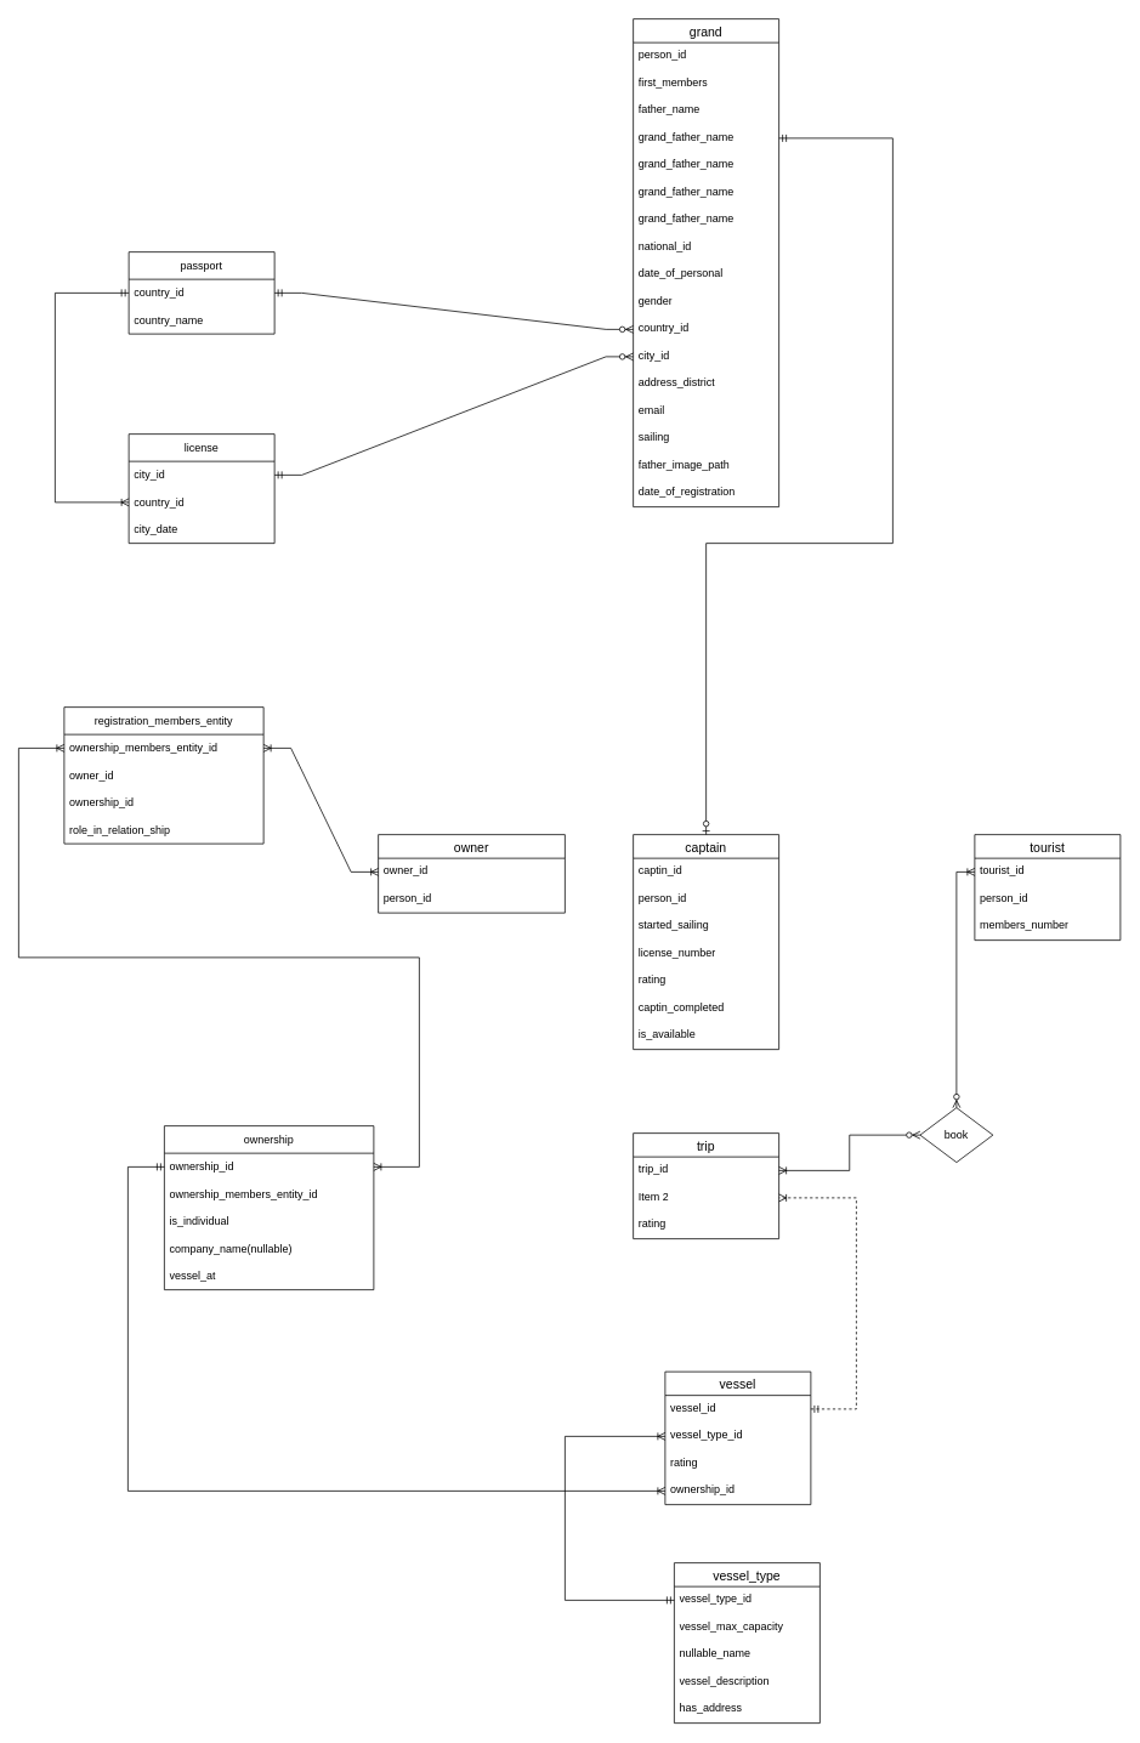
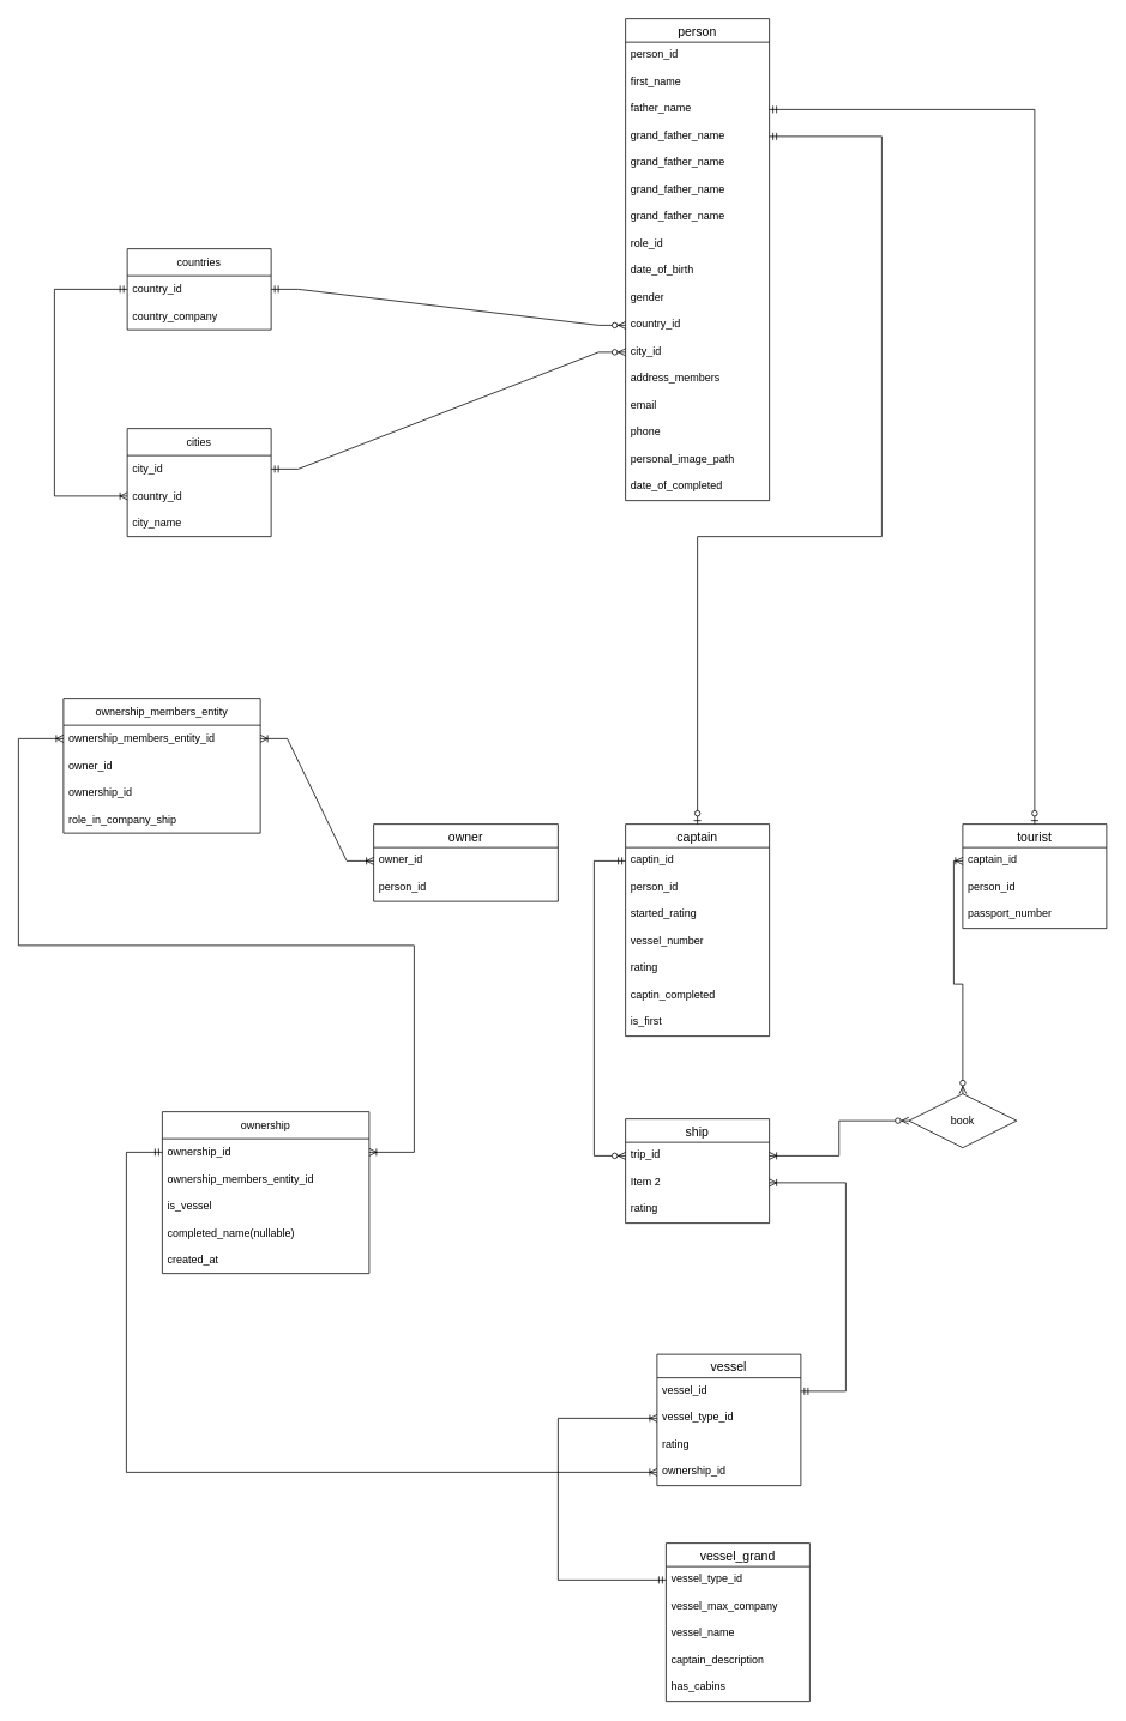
- <mxCell id="2" value="grand" style="swimlane;fontStyle=0;childLayout=stackLayout;horizontal=1;startSize=26;horizontalStack=0;resizeParent=1;resizeParentMax=0;resizeLast=0;collapsible=1;marginBottom=0;align=center;fontSize=14;" parent="1" vertex="1"><mxGeometry x="695" y="20" width="160" height="536" as="geometry" /></mxCell>
+ <mxCell id="2" value="person" style="swimlane;fontStyle=0;childLayout=stackLayout;horizontal=1;startSize=26;horizontalStack=0;resizeParent=1;resizeParentMax=0;resizeLast=0;collapsible=1;marginBottom=0;align=center;fontSize=14;" parent="1" vertex="1"><mxGeometry x="695" y="20" width="160" height="536" as="geometry" /></mxCell>
- <mxCell id="4" value="first_members" style="text;strokeColor=none;fillColor=none;spacingLeft=4;spacingRight=4;overflow=hidden;rotatable=0;points=[[0,0.5],[1,0.5]];portConstraint=eastwest;fontSize=12;whiteSpace=wrap;html=1;" parent="2" vertex="1"><mxGeometry y="56" width="160" height="30" as="geometry" /></mxCell>
+ <mxCell id="4" value="first_name" style="text;strokeColor=none;fillColor=none;spacingLeft=4;spacingRight=4;overflow=hidden;rotatable=0;points=[[0,0.5],[1,0.5]];portConstraint=eastwest;fontSize=12;whiteSpace=wrap;html=1;" parent="2" vertex="1"><mxGeometry y="56" width="160" height="30" as="geometry" /></mxCell>
- <mxCell id="10" value="national_id" style="text;strokeColor=none;fillColor=none;spacingLeft=4;spacingRight=4;overflow=hidden;rotatable=0;points=[[0,0.5],[1,0.5]];portConstraint=eastwest;fontSize=12;whiteSpace=wrap;html=1;" parent="2" vertex="1"><mxGeometry y="236" width="160" height="30" as="geometry" /></mxCell>
+ <mxCell id="10" value="role_id" style="text;strokeColor=none;fillColor=none;spacingLeft=4;spacingRight=4;overflow=hidden;rotatable=0;points=[[0,0.5],[1,0.5]];portConstraint=eastwest;fontSize=12;whiteSpace=wrap;html=1;" parent="2" vertex="1"><mxGeometry y="236" width="160" height="30" as="geometry" /></mxCell>
- <mxCell id="71" value="passport" style="swimlane;fontStyle=0;childLayout=stackLayout;horizontal=1;startSize=30;horizontalStack=0;resizeParent=1;resizeParentMax=0;resizeLast=0;collapsible=1;marginBottom=0;whiteSpace=wrap;html=1;" parent="1" vertex="1"><mxGeometry x="141" y="276" width="160" height="90" as="geometry" /></mxCell>
+ <mxCell id="71" value="countries" style="swimlane;fontStyle=0;childLayout=stackLayout;horizontal=1;startSize=30;horizontalStack=0;resizeParent=1;resizeParentMax=0;resizeLast=0;collapsible=1;marginBottom=0;whiteSpace=wrap;html=1;" parent="1" vertex="1"><mxGeometry x="141" y="276" width="160" height="90" as="geometry" /></mxCell>
- <mxCell id="11" value="date_of_personal" style="text;strokeColor=none;fillColor=none;spacingLeft=4;spacingRight=4;overflow=hidden;rotatable=0;points=[[0,0.5],[1,0.5]];portConstraint=eastwest;fontSize=12;whiteSpace=wrap;html=1;" parent="2" vertex="1"><mxGeometry y="266" width="160" height="30" as="geometry" /></mxCell>
+ <mxCell id="11" value="date_of_birth" style="text;strokeColor=none;fillColor=none;spacingLeft=4;spacingRight=4;overflow=hidden;rotatable=0;points=[[0,0.5],[1,0.5]];portConstraint=eastwest;fontSize=12;whiteSpace=wrap;html=1;" parent="2" vertex="1"><mxGeometry y="266" width="160" height="30" as="geometry" /></mxCell>
- <mxCell id="73" value="country_name" style="text;strokeColor=none;fillColor=none;align=left;verticalAlign=middle;spacingLeft=4;spacingRight=4;overflow=hidden;points=[[0,0.5],[1,0.5]];portConstraint=eastwest;rotatable=0;whiteSpace=wrap;html=1;" parent="71" vertex="1"><mxGeometry y="60" width="160" height="30" as="geometry" /></mxCell>
+ <mxCell id="73" value="country_company" style="text;strokeColor=none;fillColor=none;align=left;verticalAlign=middle;spacingLeft=4;spacingRight=4;overflow=hidden;points=[[0,0.5],[1,0.5]];portConstraint=eastwest;rotatable=0;whiteSpace=wrap;html=1;" parent="71" vertex="1"><mxGeometry y="60" width="160" height="30" as="geometry" /></mxCell>
+ <mxCell id="44" value="" style="fontSize=12;html=1;endArrow=ERzeroToOne;startArrow=ERmandOne;rounded=0;entryX=0.5;entryY=0;entryDx=0;entryDy=0;exitX=1;exitY=0.5;exitDx=0;exitDy=0;edgeStyle=orthogonalEdgeStyle;" parent="1" source="5" target="28" edge="1"><mxGeometry width="100" height="100" relative="1" as="geometry"><mxPoint x="800" y="826" as="sourcePoint" /><mxPoint x="600" y="1025" as="targetPoint" /></mxGeometry></mxCell>
- <mxCell id="15" value="address_district" style="text;strokeColor=none;fillColor=none;spacingLeft=4;spacingRight=4;overflow=hidden;rotatable=0;points=[[0,0.5],[1,0.5]];portConstraint=eastwest;fontSize=12;whiteSpace=wrap;html=1;" parent="2" vertex="1"><mxGeometry y="386" width="160" height="30" as="geometry" /></mxCell>
+ <mxCell id="15" value="address_members" style="text;strokeColor=none;fillColor=none;spacingLeft=4;spacingRight=4;overflow=hidden;rotatable=0;points=[[0,0.5],[1,0.5]];portConstraint=eastwest;fontSize=12;whiteSpace=wrap;html=1;" parent="2" vertex="1"><mxGeometry y="386" width="160" height="30" as="geometry" /></mxCell>
- <mxCell id="17" value="sailing" style="text;strokeColor=none;fillColor=none;spacingLeft=4;spacingRight=4;overflow=hidden;rotatable=0;points=[[0,0.5],[1,0.5]];portConstraint=eastwest;fontSize=12;whiteSpace=wrap;html=1;" parent="2" vertex="1"><mxGeometry y="446" width="160" height="30" as="geometry" /></mxCell>
+ <mxCell id="17" value="phone" style="text;strokeColor=none;fillColor=none;spacingLeft=4;spacingRight=4;overflow=hidden;rotatable=0;points=[[0,0.5],[1,0.5]];portConstraint=eastwest;fontSize=12;whiteSpace=wrap;html=1;" parent="2" vertex="1"><mxGeometry y="446" width="160" height="30" as="geometry" /></mxCell>
- <mxCell id="74" value="license" style="swimlane;fontStyle=0;childLayout=stackLayout;horizontal=1;startSize=30;horizontalStack=0;resizeParent=1;resizeParentMax=0;resizeLast=0;collapsible=1;marginBottom=0;whiteSpace=wrap;html=1;" parent="1" vertex="1"><mxGeometry x="141" y="476" width="160" height="120" as="geometry" /></mxCell>
+ <mxCell id="74" value="cities" style="swimlane;fontStyle=0;childLayout=stackLayout;horizontal=1;startSize=30;horizontalStack=0;resizeParent=1;resizeParentMax=0;resizeLast=0;collapsible=1;marginBottom=0;whiteSpace=wrap;html=1;" parent="1" vertex="1"><mxGeometry x="141" y="476" width="160" height="120" as="geometry" /></mxCell>
- <mxCell id="18" value="father_image_path" style="text;strokeColor=none;fillColor=none;spacingLeft=4;spacingRight=4;overflow=hidden;rotatable=0;points=[[0,0.5],[1,0.5]];portConstraint=eastwest;fontSize=12;whiteSpace=wrap;html=1;" parent="2" vertex="1"><mxGeometry y="476" width="160" height="30" as="geometry" /></mxCell>
+ <mxCell id="18" value="personal_image_path" style="text;strokeColor=none;fillColor=none;spacingLeft=4;spacingRight=4;overflow=hidden;rotatable=0;points=[[0,0.5],[1,0.5]];portConstraint=eastwest;fontSize=12;whiteSpace=wrap;html=1;" parent="2" vertex="1"><mxGeometry y="476" width="160" height="30" as="geometry" /></mxCell>
- <mxCell id="19" value="date_of_registration" style="text;strokeColor=none;fillColor=none;spacingLeft=4;spacingRight=4;overflow=hidden;rotatable=0;points=[[0,0.5],[1,0.5]];portConstraint=eastwest;fontSize=12;whiteSpace=wrap;html=1;" parent="2" vertex="1"><mxGeometry y="506" width="160" height="30" as="geometry" /></mxCell>
+ <mxCell id="19" value="date_of_completed" style="text;strokeColor=none;fillColor=none;spacingLeft=4;spacingRight=4;overflow=hidden;rotatable=0;points=[[0,0.5],[1,0.5]];portConstraint=eastwest;fontSize=12;whiteSpace=wrap;html=1;" parent="2" vertex="1"><mxGeometry y="506" width="160" height="30" as="geometry" /></mxCell>
- <mxCell id="77" value="city_date" style="text;strokeColor=none;fillColor=none;align=left;verticalAlign=middle;spacingLeft=4;spacingRight=4;overflow=hidden;points=[[0,0.5],[1,0.5]];portConstraint=eastwest;rotatable=0;whiteSpace=wrap;html=1;" parent="74" vertex="1"><mxGeometry y="90" width="160" height="30" as="geometry" /></mxCell>
+ <mxCell id="77" value="city_name" style="text;strokeColor=none;fillColor=none;align=left;verticalAlign=middle;spacingLeft=4;spacingRight=4;overflow=hidden;points=[[0,0.5],[1,0.5]];portConstraint=eastwest;rotatable=0;whiteSpace=wrap;html=1;" parent="74" vertex="1"><mxGeometry y="90" width="160" height="30" as="geometry" /></mxCell>
- <mxCell id="59" value="registration_members_entity" style="swimlane;fontStyle=0;childLayout=stackLayout;horizontal=1;startSize=30;horizontalStack=0;resizeParent=1;resizeParentMax=0;resizeLast=0;collapsible=1;marginBottom=0;whiteSpace=wrap;html=1;" parent="1" vertex="1"><mxGeometry x="70" y="776" width="219" height="150" as="geometry"><mxRectangle x="-20" y="480" width="90" height="30" as="alternateBounds" /></mxGeometry></mxCell>
+ <mxCell id="59" value="ownership_members_entity" style="swimlane;fontStyle=0;childLayout=stackLayout;horizontal=1;startSize=30;horizontalStack=0;resizeParent=1;resizeParentMax=0;resizeLast=0;collapsible=1;marginBottom=0;whiteSpace=wrap;html=1;" parent="1" vertex="1"><mxGeometry x="70" y="776" width="219" height="150" as="geometry"><mxRectangle x="-20" y="480" width="90" height="30" as="alternateBounds" /></mxGeometry></mxCell>
- <mxCell id="63" value="role_in_relation_ship" style="text;strokeColor=none;fillColor=none;align=left;verticalAlign=middle;spacingLeft=4;spacingRight=4;overflow=hidden;points=[[0,0.5],[1,0.5]];portConstraint=eastwest;rotatable=0;whiteSpace=wrap;html=1;" parent="59" vertex="1"><mxGeometry y="120" width="219" height="30" as="geometry" /></mxCell>
+ <mxCell id="63" value="role_in_company_ship" style="text;strokeColor=none;fillColor=none;align=left;verticalAlign=middle;spacingLeft=4;spacingRight=4;overflow=hidden;points=[[0,0.5],[1,0.5]];portConstraint=eastwest;rotatable=0;whiteSpace=wrap;html=1;" parent="59" vertex="1"><mxGeometry y="120" width="219" height="30" as="geometry" /></mxCell>
- <mxCell id="29" value="tourist_id" style="text;strokeColor=none;fillColor=none;spacingLeft=4;spacingRight=4;overflow=hidden;rotatable=0;points=[[0,0.5],[1,0.5]];portConstraint=eastwest;fontSize=12;whiteSpace=wrap;html=1;" parent="28" vertex="1"><mxGeometry y="26" width="160" height="30" as="geometry" /></mxCell>
+ <mxCell id="29" value="captain_id" style="text;strokeColor=none;fillColor=none;spacingLeft=4;spacingRight=4;overflow=hidden;rotatable=0;points=[[0,0.5],[1,0.5]];portConstraint=eastwest;fontSize=12;whiteSpace=wrap;html=1;" parent="28" vertex="1"><mxGeometry y="26" width="160" height="30" as="geometry" /></mxCell>
- <mxCell id="23" value="started_sailing" style="text;strokeColor=none;fillColor=none;spacingLeft=4;spacingRight=4;overflow=hidden;rotatable=0;points=[[0,0.5],[1,0.5]];portConstraint=eastwest;fontSize=12;whiteSpace=wrap;html=1;" parent="20" vertex="1"><mxGeometry y="86" width="160" height="30" as="geometry" /></mxCell>
+ <mxCell id="23" value="started_rating" style="text;strokeColor=none;fillColor=none;spacingLeft=4;spacingRight=4;overflow=hidden;rotatable=0;points=[[0,0.5],[1,0.5]];portConstraint=eastwest;fontSize=12;whiteSpace=wrap;html=1;" parent="20" vertex="1"><mxGeometry y="86" width="160" height="30" as="geometry" /></mxCell>
- <mxCell id="31" value="members_number" style="text;strokeColor=none;fillColor=none;spacingLeft=4;spacingRight=4;overflow=hidden;rotatable=0;points=[[0,0.5],[1,0.5]];portConstraint=eastwest;fontSize=12;whiteSpace=wrap;html=1;" parent="28" vertex="1"><mxGeometry y="86" width="160" height="30" as="geometry" /></mxCell>
+ <mxCell id="31" value="passport_number" style="text;strokeColor=none;fillColor=none;spacingLeft=4;spacingRight=4;overflow=hidden;rotatable=0;points=[[0,0.5],[1,0.5]];portConstraint=eastwest;fontSize=12;whiteSpace=wrap;html=1;" parent="28" vertex="1"><mxGeometry y="86" width="160" height="30" as="geometry" /></mxCell>
- <mxCell id="24" value="license_number" style="text;strokeColor=none;fillColor=none;spacingLeft=4;spacingRight=4;overflow=hidden;rotatable=0;points=[[0,0.5],[1,0.5]];portConstraint=eastwest;fontSize=12;whiteSpace=wrap;html=1;" parent="20" vertex="1"><mxGeometry y="116" width="160" height="30" as="geometry" /></mxCell>
+ <mxCell id="24" value="vessel_number" style="text;strokeColor=none;fillColor=none;spacingLeft=4;spacingRight=4;overflow=hidden;rotatable=0;points=[[0,0.5],[1,0.5]];portConstraint=eastwest;fontSize=12;whiteSpace=wrap;html=1;" parent="20" vertex="1"><mxGeometry y="116" width="160" height="30" as="geometry" /></mxCell>
+ <mxCell id="48" value="" style="edgeStyle=orthogonalEdgeStyle;fontSize=12;html=1;endArrow=ERzeroToMany;startArrow=ERmandOne;rounded=0;entryX=0;entryY=0.5;entryDx=0;entryDy=0;exitX=0;exitY=0.5;exitDx=0;exitDy=0;" parent="1" source="21" target="36" edge="1"><mxGeometry width="100" height="100" relative="1" as="geometry"><mxPoint x="520" y="1206" as="sourcePoint" /><mxPoint x="620" y="1106" as="targetPoint" /><Array as="points"><mxPoint x="660" y="957" /><mxPoint x="660" y="1285" /></Array></mxGeometry></mxCell>
- <mxCell id="27" value="is_available" style="text;strokeColor=none;fillColor=none;spacingLeft=4;spacingRight=4;overflow=hidden;rotatable=0;points=[[0,0.5],[1,0.5]];portConstraint=eastwest;fontSize=12;whiteSpace=wrap;html=1;" parent="20" vertex="1"><mxGeometry y="206" width="160" height="30" as="geometry" /></mxCell>
+ <mxCell id="27" value="is_first" style="text;strokeColor=none;fillColor=none;spacingLeft=4;spacingRight=4;overflow=hidden;rotatable=0;points=[[0,0.5],[1,0.5]];portConstraint=eastwest;fontSize=12;whiteSpace=wrap;html=1;" parent="20" vertex="1"><mxGeometry y="206" width="160" height="30" as="geometry" /></mxCell>
- <mxCell id="46" value="book" style="shape=rhombus;perimeter=rhombusPerimeter;whiteSpace=wrap;html=1;align=center;" parent="1" vertex="1"><mxGeometry x="1010" y="1216" width="80" height="60" as="geometry" /></mxCell>
+ <mxCell id="46" value="book" style="shape=rhombus;perimeter=rhombusPerimeter;whiteSpace=wrap;html=1;align=center;" parent="1" vertex="1"><mxGeometry x="1010" y="1216" width="120" height="60" as="geometry" /></mxCell>
- <mxCell id="35" value="trip" style="swimlane;fontStyle=0;childLayout=stackLayout;horizontal=1;startSize=26;horizontalStack=0;resizeParent=1;resizeParentMax=0;resizeLast=0;collapsible=1;marginBottom=0;align=center;fontSize=14;" parent="1" vertex="1"><mxGeometry x="695" y="1244" width="160" height="116" as="geometry" /></mxCell>
+ <mxCell id="35" value="ship" style="swimlane;fontStyle=0;childLayout=stackLayout;horizontal=1;startSize=26;horizontalStack=0;resizeParent=1;resizeParentMax=0;resizeLast=0;collapsible=1;marginBottom=0;align=center;fontSize=14;" parent="1" vertex="1"><mxGeometry x="695" y="1244" width="160" height="116" as="geometry" /></mxCell>
- <mxCell id="54" value="is_individual" style="text;strokeColor=none;fillColor=none;align=left;verticalAlign=middle;spacingLeft=4;spacingRight=4;overflow=hidden;points=[[0,0.5],[1,0.5]];portConstraint=eastwest;rotatable=0;whiteSpace=wrap;html=1;" parent="51" vertex="1"><mxGeometry y="90" width="230" height="30" as="geometry" /></mxCell>
+ <mxCell id="54" value="is_vessel" style="text;strokeColor=none;fillColor=none;align=left;verticalAlign=middle;spacingLeft=4;spacingRight=4;overflow=hidden;points=[[0,0.5],[1,0.5]];portConstraint=eastwest;rotatable=0;whiteSpace=wrap;html=1;" parent="51" vertex="1"><mxGeometry y="90" width="230" height="30" as="geometry" /></mxCell>
- <mxCell id="55" value="company_name(nullable)" style="text;strokeColor=none;fillColor=none;align=left;verticalAlign=middle;spacingLeft=4;spacingRight=4;overflow=hidden;points=[[0,0.5],[1,0.5]];portConstraint=eastwest;rotatable=0;whiteSpace=wrap;html=1;" vertex="1" parent="51"><mxGeometry y="120" width="230" height="30" as="geometry" /></mxCell>
+ <mxCell id="55" value="completed_name(nullable)" style="text;strokeColor=none;fillColor=none;align=left;verticalAlign=middle;spacingLeft=4;spacingRight=4;overflow=hidden;points=[[0,0.5],[1,0.5]];portConstraint=eastwest;rotatable=0;whiteSpace=wrap;html=1;" vertex="1" parent="51"><mxGeometry y="120" width="230" height="30" as="geometry" /></mxCell>
- <mxCell id="56" value="vessel_at" style="text;strokeColor=none;fillColor=none;align=left;verticalAlign=middle;spacingLeft=4;spacingRight=4;overflow=hidden;points=[[0,0.5],[1,0.5]];portConstraint=eastwest;rotatable=0;whiteSpace=wrap;html=1;" vertex="1" parent="51"><mxGeometry y="150" width="230" height="30" as="geometry" /></mxCell>
+ <mxCell id="56" value="created_at" style="text;strokeColor=none;fillColor=none;align=left;verticalAlign=middle;spacingLeft=4;spacingRight=4;overflow=hidden;points=[[0,0.5],[1,0.5]];portConstraint=eastwest;rotatable=0;whiteSpace=wrap;html=1;" vertex="1" parent="51"><mxGeometry y="150" width="230" height="30" as="geometry" /></mxCell>
- <mxCell id="47" value="" style="edgeStyle=orthogonalEdgeStyle;fontSize=12;html=1;endArrow=ERoneToMany;startArrow=ERmandOne;rounded=0;entryX=1;entryY=0.5;entryDx=0;entryDy=0;exitX=1;exitY=0.5;exitDx=0;exitDy=0;dashed=1;" parent="1" source="40" target="37" edge="1"><mxGeometry width="100" height="100" relative="1" as="geometry"><mxPoint x="940" y="1456" as="sourcePoint" /><mxPoint x="1040" y="1356" as="targetPoint" /><Array as="points"><mxPoint x="940" y="1547" /><mxPoint x="940" y="1315" /></Array></mxGeometry></mxCell>
+ <mxCell id="47" value="" style="edgeStyle=orthogonalEdgeStyle;fontSize=12;html=1;endArrow=ERoneToMany;startArrow=ERmandOne;rounded=0;entryX=1;entryY=0.5;entryDx=0;entryDy=0;exitX=1;exitY=0.5;exitDx=0;exitDy=0;" parent="1" source="40" target="37" edge="1"><mxGeometry width="100" height="100" relative="1" as="geometry"><mxPoint x="940" y="1456" as="sourcePoint" /><mxPoint x="1040" y="1356" as="targetPoint" /><Array as="points"><mxPoint x="940" y="1547" /><mxPoint x="940" y="1315" /></Array></mxGeometry></mxCell>
- <mxCell id="65" value="vessel_type" style="swimlane;fontStyle=0;childLayout=stackLayout;horizontal=1;startSize=26;horizontalStack=0;resizeParent=1;resizeParentMax=0;resizeLast=0;collapsible=1;marginBottom=0;align=center;fontSize=14;" parent="1" vertex="1"><mxGeometry x="740" y="1716" width="160" height="176" as="geometry" /></mxCell>
+ <mxCell id="65" value="vessel_grand" style="swimlane;fontStyle=0;childLayout=stackLayout;horizontal=1;startSize=26;horizontalStack=0;resizeParent=1;resizeParentMax=0;resizeLast=0;collapsible=1;marginBottom=0;align=center;fontSize=14;" parent="1" vertex="1"><mxGeometry x="740" y="1716" width="160" height="176" as="geometry" /></mxCell>
- <mxCell id="67" value="vessel_max_capacity" style="text;strokeColor=none;fillColor=none;spacingLeft=4;spacingRight=4;overflow=hidden;rotatable=0;points=[[0,0.5],[1,0.5]];portConstraint=eastwest;fontSize=12;whiteSpace=wrap;html=1;" parent="65" vertex="1"><mxGeometry y="56" width="160" height="30" as="geometry" /></mxCell>
+ <mxCell id="67" value="vessel_max_company" style="text;strokeColor=none;fillColor=none;spacingLeft=4;spacingRight=4;overflow=hidden;rotatable=0;points=[[0,0.5],[1,0.5]];portConstraint=eastwest;fontSize=12;whiteSpace=wrap;html=1;" parent="65" vertex="1"><mxGeometry y="56" width="160" height="30" as="geometry" /></mxCell>
- <mxCell id="68" value="nullable_name" style="text;strokeColor=none;fillColor=none;spacingLeft=4;spacingRight=4;overflow=hidden;rotatable=0;points=[[0,0.5],[1,0.5]];portConstraint=eastwest;fontSize=12;whiteSpace=wrap;html=1;" parent="65" vertex="1"><mxGeometry y="86" width="160" height="30" as="geometry" /></mxCell>
+ <mxCell id="68" value="vessel_name" style="text;strokeColor=none;fillColor=none;spacingLeft=4;spacingRight=4;overflow=hidden;rotatable=0;points=[[0,0.5],[1,0.5]];portConstraint=eastwest;fontSize=12;whiteSpace=wrap;html=1;" parent="65" vertex="1"><mxGeometry y="86" width="160" height="30" as="geometry" /></mxCell>
- <mxCell id="69" value="vessel_description" style="text;strokeColor=none;fillColor=none;spacingLeft=4;spacingRight=4;overflow=hidden;rotatable=0;points=[[0,0.5],[1,0.5]];portConstraint=eastwest;fontSize=12;whiteSpace=wrap;html=1;" parent="65" vertex="1"><mxGeometry y="116" width="160" height="30" as="geometry" /></mxCell>
+ <mxCell id="69" value="captain_description" style="text;strokeColor=none;fillColor=none;spacingLeft=4;spacingRight=4;overflow=hidden;rotatable=0;points=[[0,0.5],[1,0.5]];portConstraint=eastwest;fontSize=12;whiteSpace=wrap;html=1;" parent="65" vertex="1"><mxGeometry y="116" width="160" height="30" as="geometry" /></mxCell>
- <mxCell id="70" value="has_address" style="text;strokeColor=none;fillColor=none;spacingLeft=4;spacingRight=4;overflow=hidden;rotatable=0;points=[[0,0.5],[1,0.5]];portConstraint=eastwest;fontSize=12;whiteSpace=wrap;html=1;" parent="65" vertex="1"><mxGeometry y="146" width="160" height="30" as="geometry" /></mxCell>
+ <mxCell id="70" value="has_cabins" style="text;strokeColor=none;fillColor=none;spacingLeft=4;spacingRight=4;overflow=hidden;rotatable=0;points=[[0,0.5],[1,0.5]];portConstraint=eastwest;fontSize=12;whiteSpace=wrap;html=1;" parent="65" vertex="1"><mxGeometry y="146" width="160" height="30" as="geometry" /></mxCell>
